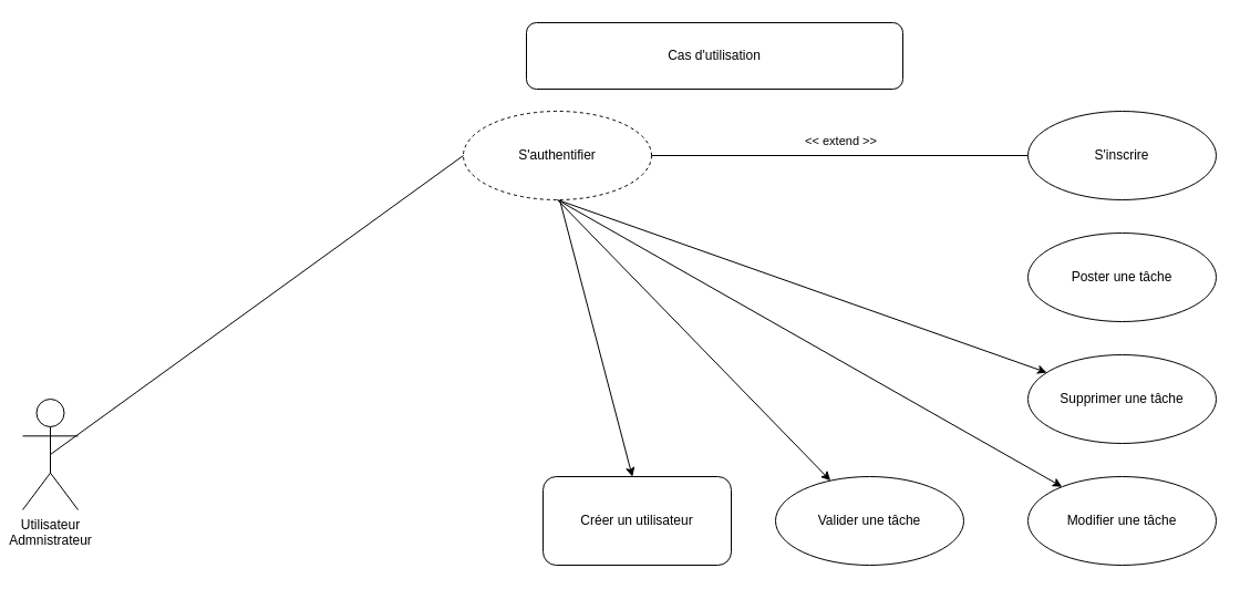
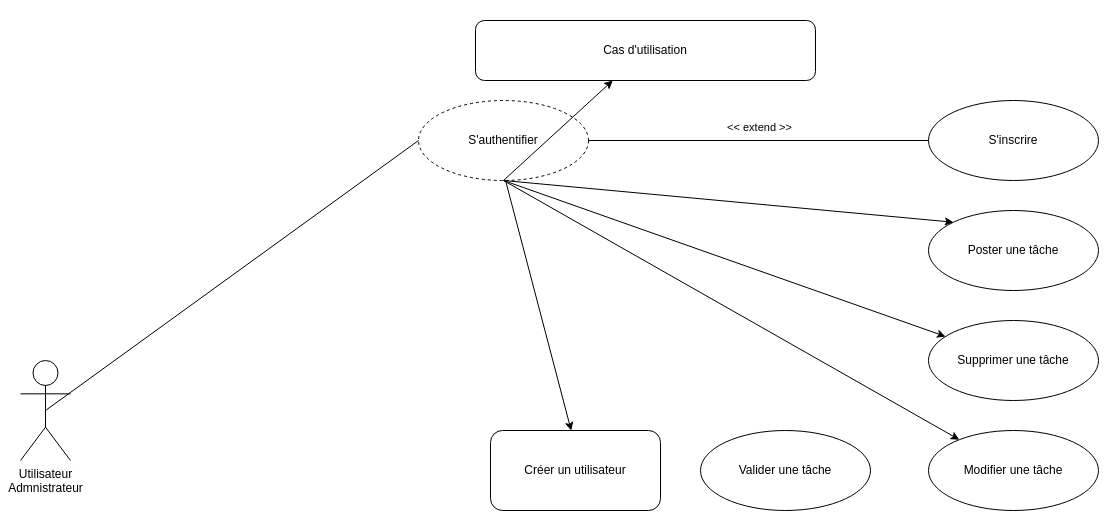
+ <mxCell id="13" value="" style="endArrow=classic;html=1;rounded=0;entryX=0;entryY=0;entryDx=0;entryDy=0;exitX=0.5;exitY=1;exitDx=0;exitDy=0;" edge="1" parent="1" source="8" target="3"><mxGeometry width="50" height="50" relative="1" as="geometry"><mxPoint x="670" y="200" as="sourcePoint" /><mxPoint x="924" y="349" as="targetPoint" /></mxGeometry></mxCell>
- <mxCell id="15" value="" style="endArrow=classic;html=1;rounded=0;exitX=0.5;exitY=1;exitDx=0;exitDy=0;" edge="1" parent="1" source="8" target="14"><mxGeometry width="50" height="50" relative="1" as="geometry"><mxPoint x="472" y="190" as="sourcePoint" /><mxPoint x="648" y="442" as="targetPoint" /></mxGeometry></mxCell>
+ <mxCell id="15" value="" style="endArrow=classic;html=1;rounded=0;exitX=0.5;exitY=1;exitDx=0;exitDy=0;" edge="1" parent="1" source="8" target="18"><mxGeometry width="50" height="50" relative="1" as="geometry"><mxPoint x="472" y="190" as="sourcePoint" /><mxPoint x="648" y="442" as="targetPoint" /></mxGeometry></mxCell>
